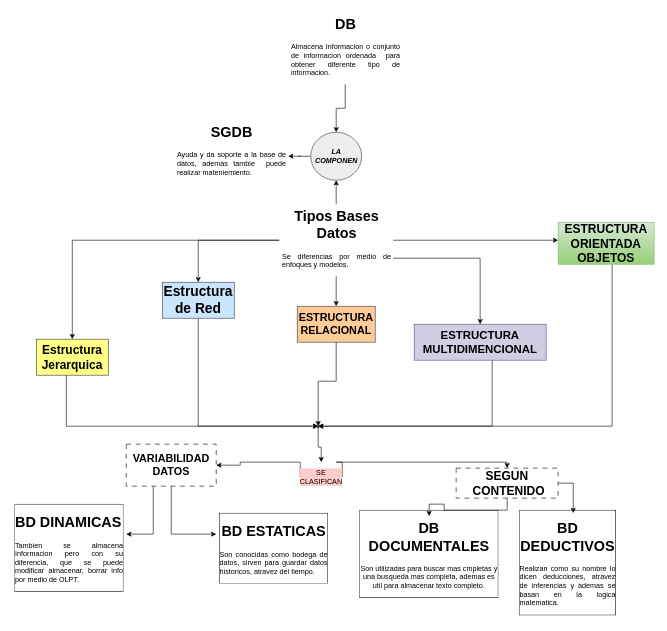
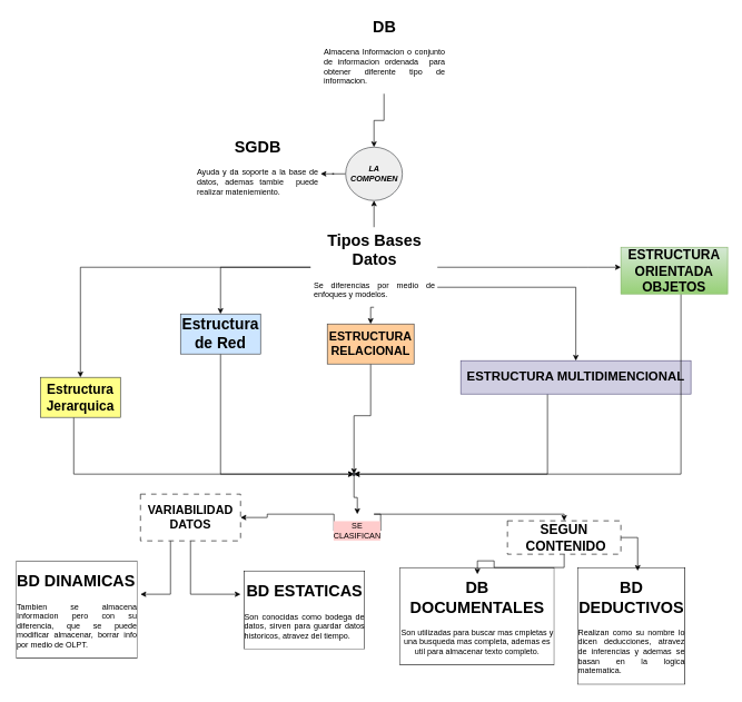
- <mxCell id="19" value="&lt;b&gt;&lt;font style=&quot;font-size: 18px;&quot;&gt;ESTRUCTURA RELACIONAL&lt;/font&gt;&lt;/b&gt;" style="whiteSpace=wrap;html=1;fillColor=#ffcc99;strokeColor=#36393d;" vertex="1" parent="1"><mxGeometry x="495" y="510" width="130" height="60" as="geometry" /></mxCell>
+ <mxCell id="19" value="&lt;b&gt;&lt;font style=&quot;font-size: 18px;&quot;&gt;ESTRUCTURA RELACIONAL&lt;/font&gt;&lt;/b&gt;" style="whiteSpace=wrap;html=1;fillColor=#ffcc99;strokeColor=#36393d;" vertex="1" parent="1"><mxGeometry x="490" y="485" width="130" height="60" as="geometry" /></mxCell>
- <mxCell id="21" value="&lt;b&gt;&lt;font style=&quot;font-size: 19px;&quot;&gt;ESTRUCTURA MULTIDIMENCIONAL&lt;/font&gt;&lt;/b&gt;" style="whiteSpace=wrap;html=1;fillColor=#d0cee2;strokeColor=#56517e;" vertex="1" parent="1"><mxGeometry x="690" y="540" width="220" height="60" as="geometry" /></mxCell>
+ <mxCell id="21" value="&lt;b&gt;&lt;font style=&quot;font-size: 19px;&quot;&gt;ESTRUCTURA MULTIDIMENCIONAL&lt;/font&gt;&lt;/b&gt;" style="whiteSpace=wrap;html=1;fillColor=#d0cee2;strokeColor=#56517e;" vertex="1" parent="1"><mxGeometry x="690" y="540" width="345" height="50" as="geometry" /></mxCell>
